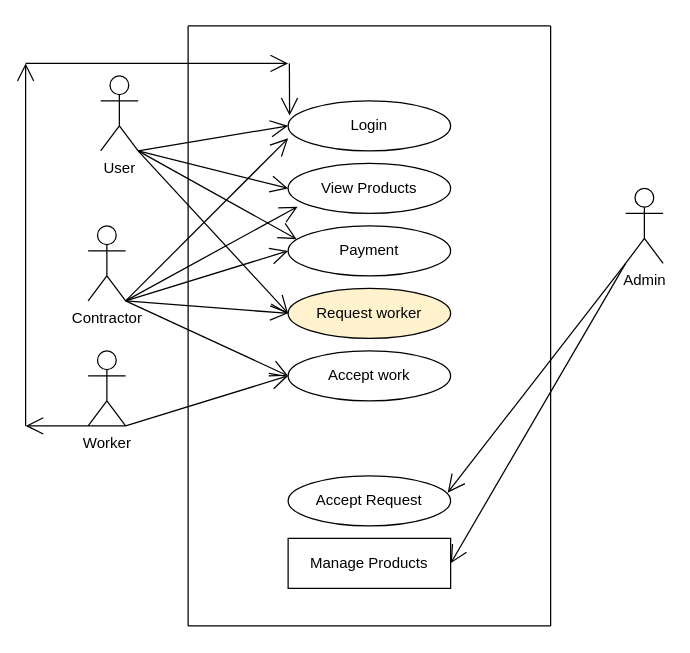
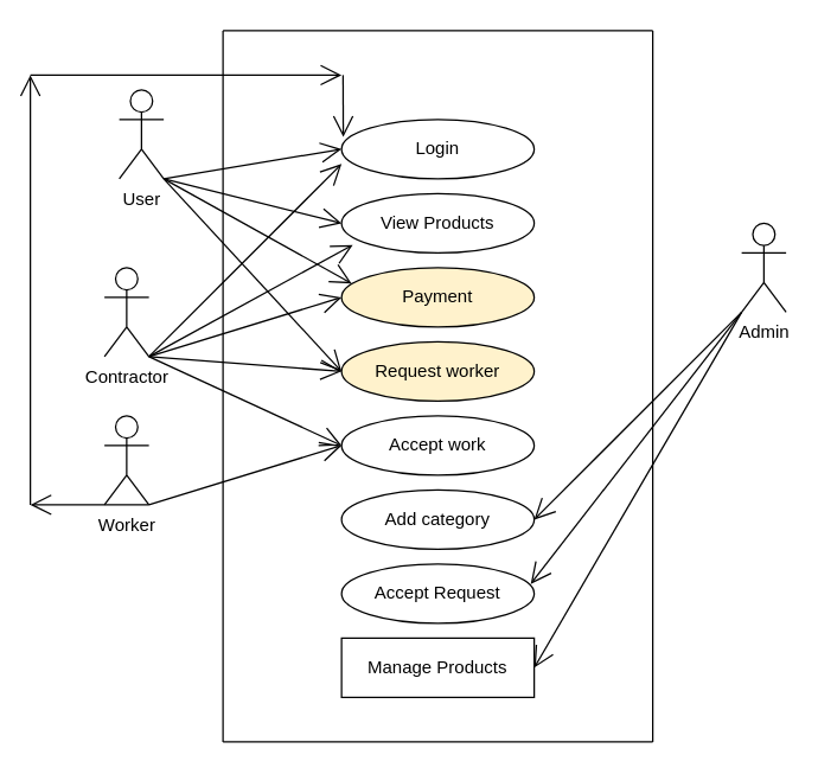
- <mxCell id="4" value="Payment" style="ellipse;whiteSpace=wrap;html=1;" vertex="1" parent="1"><mxGeometry x="230" y="180" width="130" height="40" as="geometry" /></mxCell>
+ <mxCell id="4" value="Payment" style="ellipse;whiteSpace=wrap;html=1;fillColor=#fff2cc;" vertex="1" parent="1"><mxGeometry x="230" y="180" width="130" height="40" as="geometry" /></mxCell>
+ <mxCell id="14" value="" style="endArrow=open;endFill=1;endSize=12;html=1;rounded=0;exitX=0;exitY=1;exitDx=0;exitDy=0;exitPerimeter=0;entryX=1;entryY=0.5;entryDx=0;entryDy=0;" edge="1" parent="1" source="6" target="10"><mxGeometry width="160" relative="1" as="geometry"><mxPoint x="80" y="90" as="sourcePoint" /><mxPoint x="220" y="130" as="targetPoint" /></mxGeometry></mxCell>
+ <mxCell id="10" value="Add category" style="ellipse;whiteSpace=wrap;html=1;" vertex="1" parent="1"><mxGeometry x="230" y="330" width="130" height="40" as="geometry" /></mxCell>
